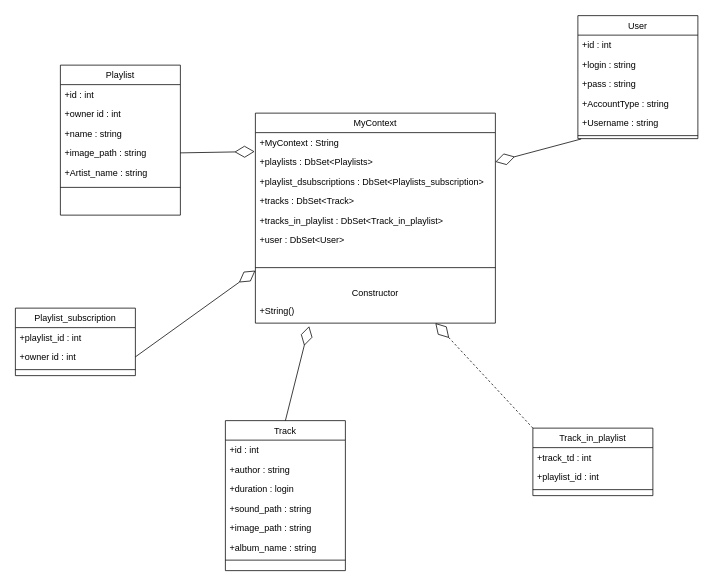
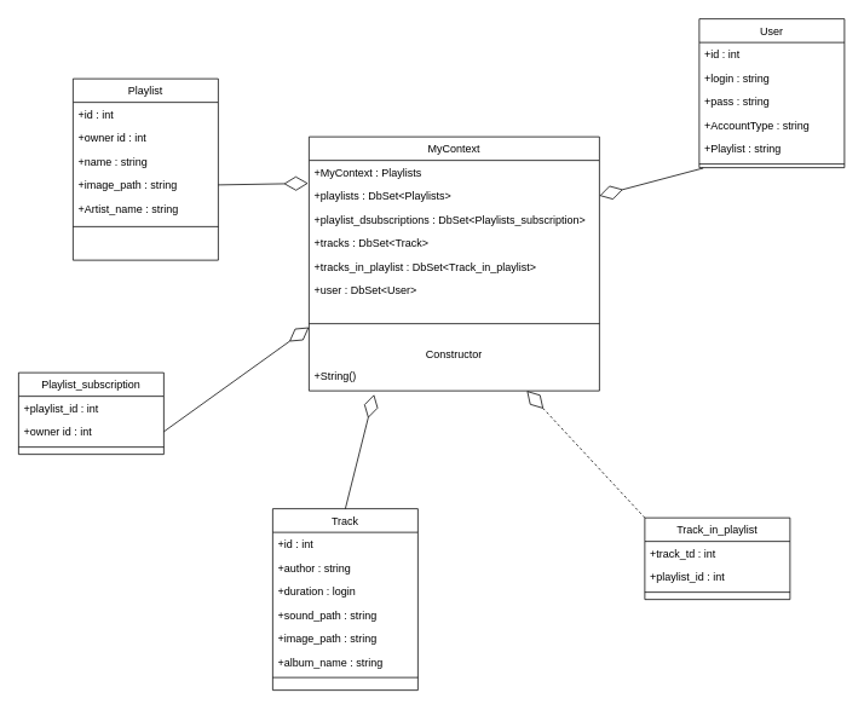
- <mxCell id="40" value="+Username : string" style="text;align=left;verticalAlign=top;spacingLeft=4;spacingRight=4;overflow=hidden;rotatable=0;points=[[0,0.5],[1,0.5]];portConstraint=eastwest;" vertex="1" parent="35"><mxGeometry y="130" width="160" height="26" as="geometry" /></mxCell>
+ <mxCell id="40" value="+Playlist : string" style="text;align=left;verticalAlign=top;spacingLeft=4;spacingRight=4;overflow=hidden;rotatable=0;points=[[0,0.5],[1,0.5]];portConstraint=eastwest;" vertex="1" parent="35"><mxGeometry y="130" width="160" height="26" as="geometry" /></mxCell>
- <mxCell id="3" value="+MyContext : String                    &#10;&#10;" style="text;align=left;verticalAlign=top;spacingLeft=4;spacingRight=4;overflow=hidden;rotatable=0;points=[[0,0.5],[1,0.5]];portConstraint=eastwest;" parent="2" vertex="1"><mxGeometry y="26" width="320" height="26" as="geometry" /></mxCell>
+ <mxCell id="3" value="+MyContext : Playlists                    &#10;&#10;" style="text;align=left;verticalAlign=top;spacingLeft=4;spacingRight=4;overflow=hidden;rotatable=0;points=[[0,0.5],[1,0.5]];portConstraint=eastwest;" parent="2" vertex="1"><mxGeometry y="26" width="320" height="26" as="geometry" /></mxCell>
